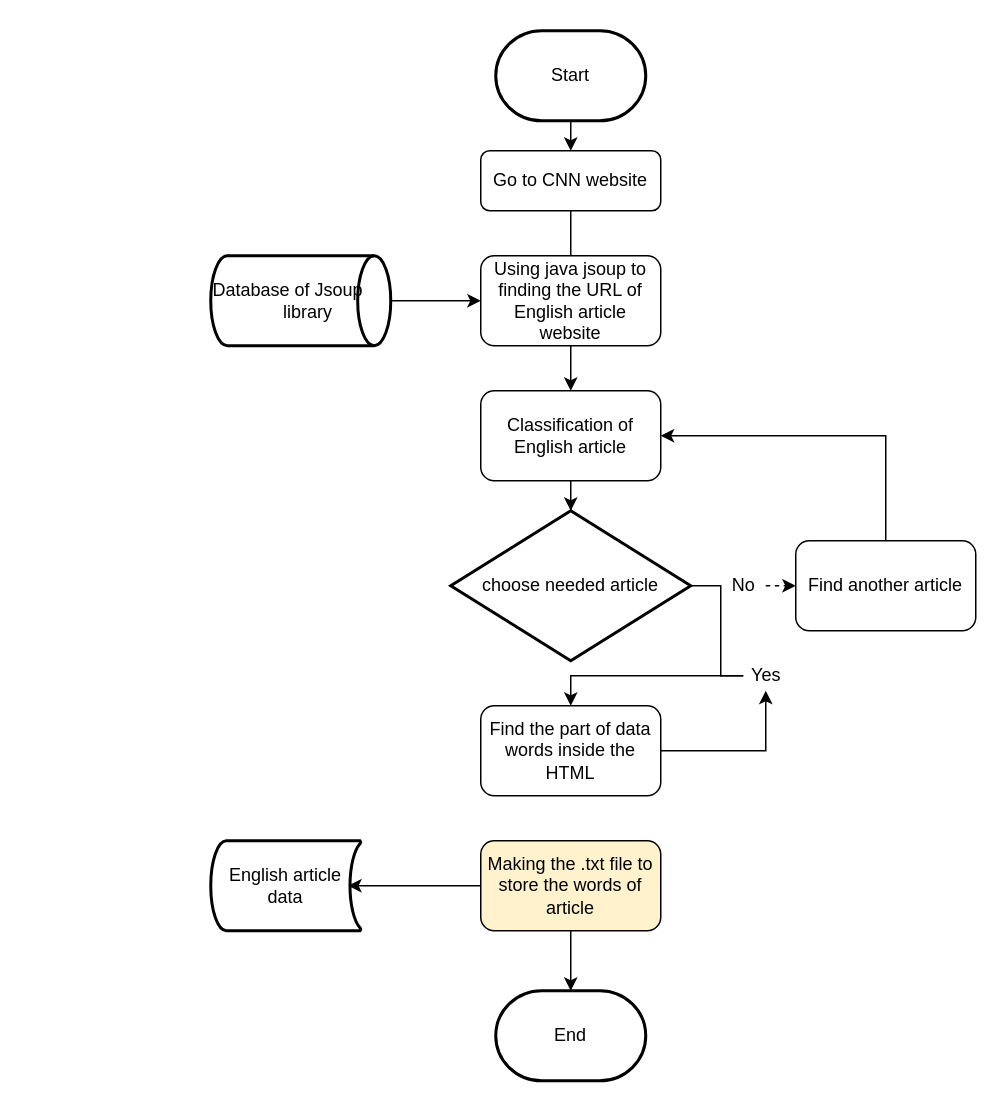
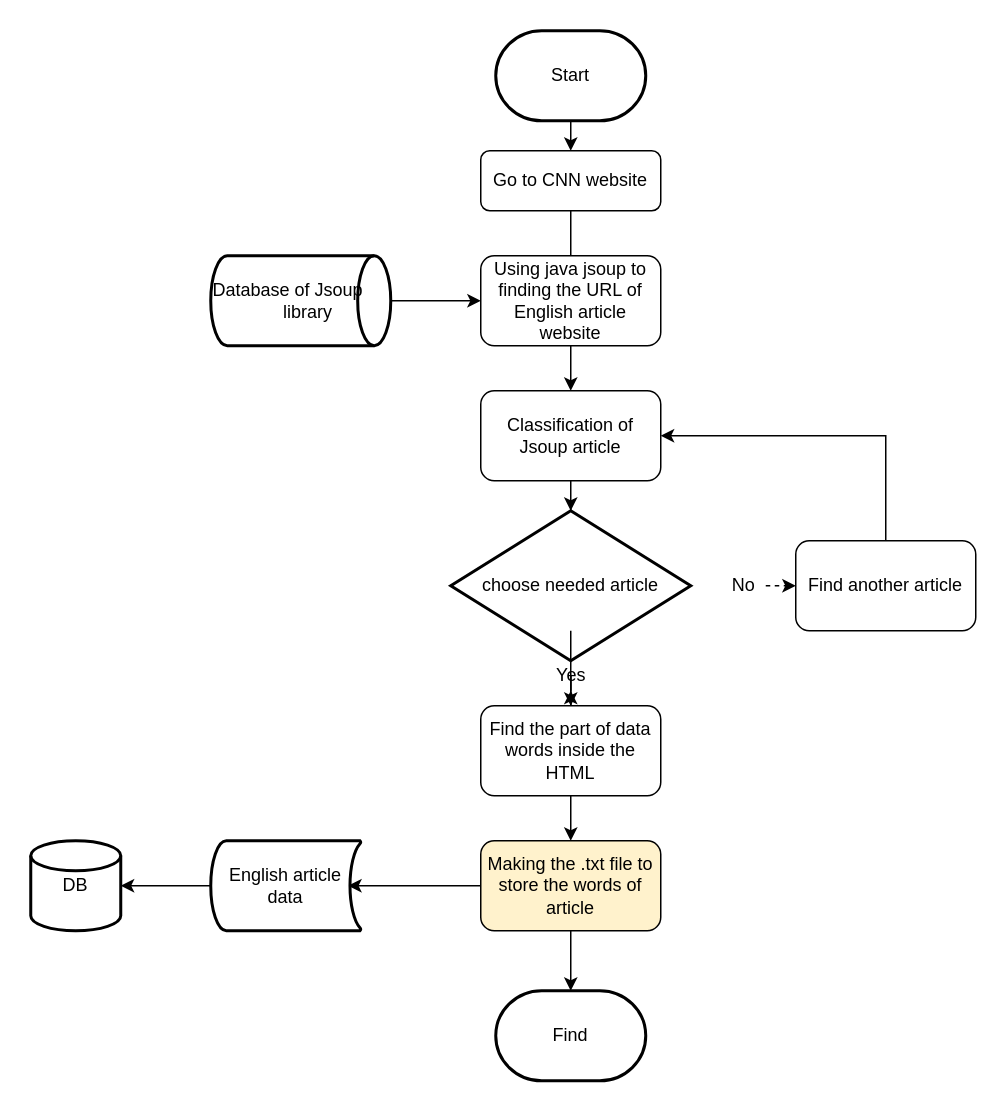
- <mxCell id="9" value="&lt;span&gt;Classification of English&amp;nbsp;article&lt;/span&gt;" style="rounded=1;whiteSpace=wrap;html=1;" vertex="1" parent="1"><mxGeometry x="320" y="260" width="120" height="60" as="geometry" /></mxCell>
+ <mxCell id="9" value="&lt;span&gt;Classification of Jsoup&amp;nbsp;article&lt;/span&gt;" style="rounded=1;whiteSpace=wrap;html=1;" vertex="1" parent="1"><mxGeometry x="320" y="260" width="120" height="60" as="geometry" /></mxCell>
- <mxCell id="19" value="Yes" style="text;html=1;align=center;verticalAlign=middle;resizable=0;points=[];autosize=1;strokeColor=none;" vertex="1" parent="1"><mxGeometry x="495" y="440" width="30" height="20" as="geometry" /></mxCell>
+ <mxCell id="19" value="Yes" style="text;html=1;align=center;verticalAlign=middle;resizable=0;points=[];autosize=1;strokeColor=none;" vertex="1" parent="1"><mxGeometry x="365" y="440" width="30" height="20" as="geometry" /></mxCell>
+ <mxCell id="16" value="" style="edgeStyle=orthogonalEdgeStyle;rounded=0;orthogonalLoop=1;jettySize=auto;html=1;" edge="1" parent="1" source="18" target="23"><mxGeometry relative="1" as="geometry" /></mxCell>
+ <mxCell id="26" value="DB" style="strokeWidth=2;html=1;shape=mxgraph.flowchart.database;whiteSpace=wrap;" vertex="1" parent="1"><mxGeometry x="20" y="560" width="60" height="60" as="geometry" /></mxCell>
+ <mxCell id="24" value="" style="edgeStyle=orthogonalEdgeStyle;rounded=0;orthogonalLoop=1;jettySize=auto;html=1;" edge="1" parent="1" source="25" target="26"><mxGeometry relative="1" as="geometry" /></mxCell>
- <mxCell id="27" value="&lt;span&gt;End&lt;/span&gt;" style="strokeWidth=2;html=1;shape=mxgraph.flowchart.terminator;whiteSpace=wrap;" vertex="1" parent="1"><mxGeometry x="330" y="660" width="100" height="60" as="geometry" /></mxCell>
+ <mxCell id="27" value="&lt;span&gt;Find&lt;/span&gt;" style="strokeWidth=2;html=1;shape=mxgraph.flowchart.terminator;whiteSpace=wrap;" vertex="1" parent="1"><mxGeometry x="330" y="660" width="100" height="60" as="geometry" /></mxCell>
